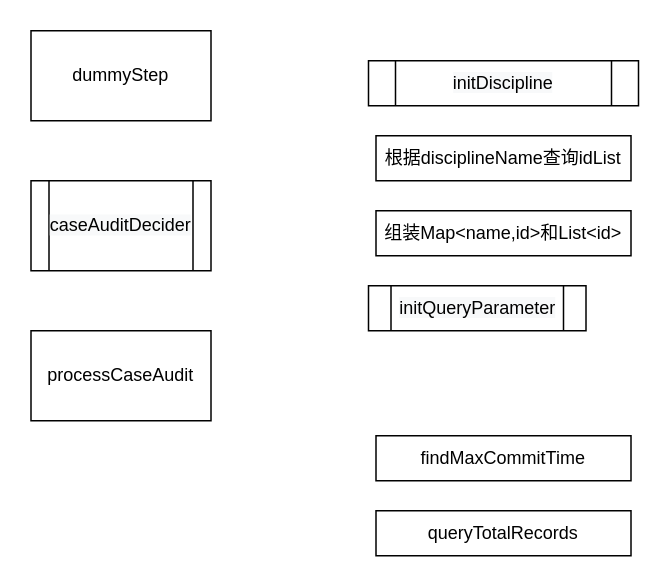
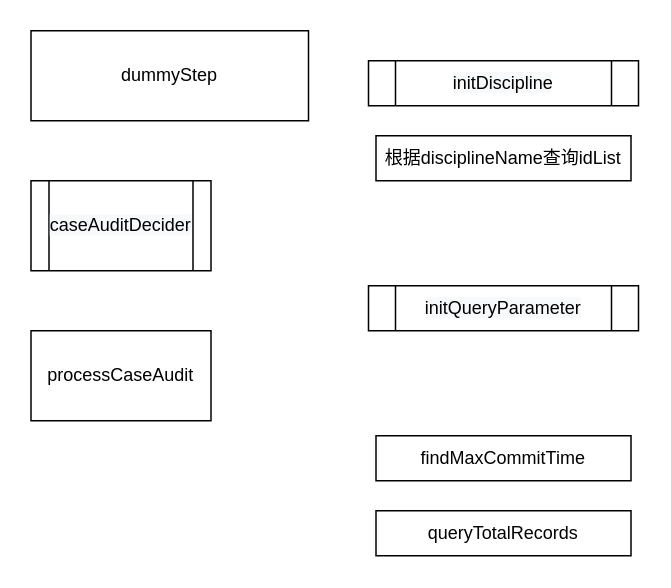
- <mxCell id="2" value="dummyStep" style="rounded=0;whiteSpace=wrap;html=1;" vertex="1" parent="1"><mxGeometry x="20" y="20" width="120" height="60" as="geometry" /></mxCell>
+ <mxCell id="2" value="dummyStep" style="rounded=0;whiteSpace=wrap;html=1;" vertex="1" parent="1"><mxGeometry x="20" y="20" width="185" height="60" as="geometry" /></mxCell>
- <mxCell id="6" value="组装Map&amp;lt;name,id&amp;gt;和List&amp;lt;id&amp;gt;" style="rounded=0;whiteSpace=wrap;html=1;" vertex="1" parent="1"><mxGeometry x="250" y="140" width="170" height="30" as="geometry" /></mxCell>
- <mxCell id="9" value="&lt;span style=&quot;color: rgb(0 , 0 , 0) ; font-family: &amp;#34;helvetica&amp;#34; ; font-size: 12px ; font-style: normal ; font-weight: 400 ; letter-spacing: normal ; text-align: center ; text-indent: 0px ; text-transform: none ; word-spacing: 0px ; background-color: rgb(248 , 249 , 250) ; display: inline ; float: none&quot;&gt;initQueryParameter&lt;/span&gt;" style="shape=process;whiteSpace=wrap;html=1;backgroundOutline=1;" vertex="1" parent="1"><mxGeometry x="245" y="190" width="145" height="30" as="geometry" /></mxCell>
+ <mxCell id="9" value="&lt;span style=&quot;color: rgb(0 , 0 , 0) ; font-family: &amp;#34;helvetica&amp;#34; ; font-size: 12px ; font-style: normal ; font-weight: 400 ; letter-spacing: normal ; text-align: center ; text-indent: 0px ; text-transform: none ; word-spacing: 0px ; background-color: rgb(248 , 249 , 250) ; display: inline ; float: none&quot;&gt;initQueryParameter&lt;/span&gt;" style="shape=process;whiteSpace=wrap;html=1;backgroundOutline=1;" vertex="1" parent="1"><mxGeometry x="245" y="190" width="180" height="30" as="geometry" /></mxCell>
